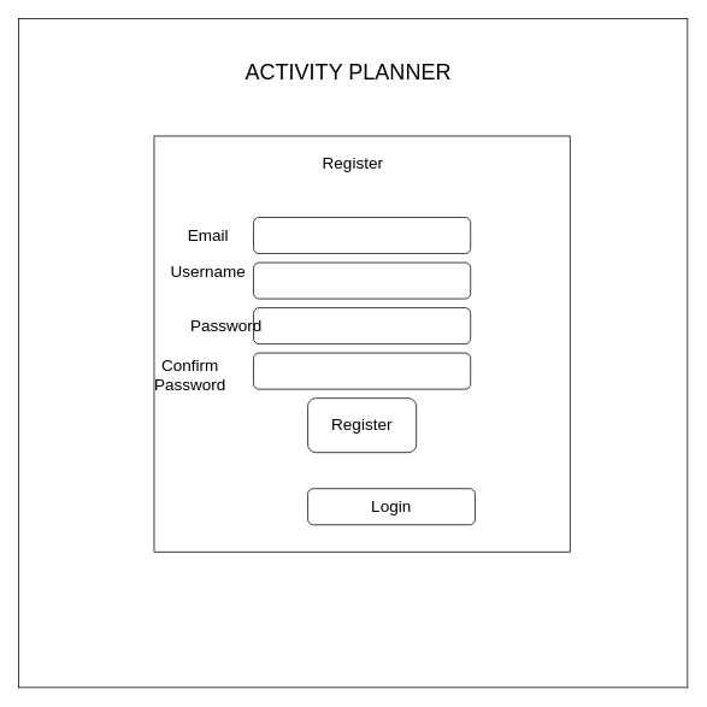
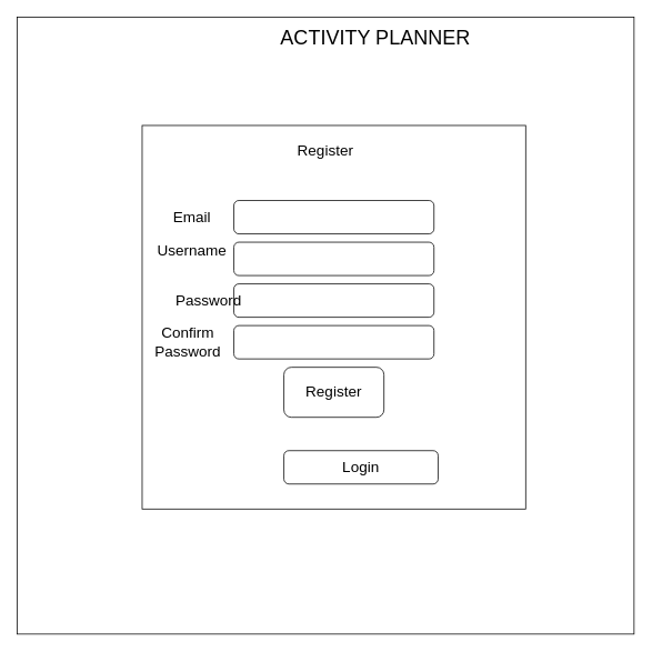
- <mxCell id="4" value="&lt;font style=&quot;font-size: 24px&quot;&gt;ACTIVITY PLANNER&lt;/font&gt;" style="text;html=1;strokeColor=none;fillColor=none;align=center;verticalAlign=middle;whiteSpace=wrap;rounded=0;" vertex="1" parent="1"><mxGeometry x="110" y="70" width="550" height="20" as="geometry" /></mxCell>
+ <mxCell id="4" value="&lt;font style=&quot;font-size: 24px&quot;&gt;ACTIVITY PLANNER&lt;/font&gt;" style="text;html=1;strokeColor=none;fillColor=none;align=center;verticalAlign=middle;whiteSpace=wrap;rounded=0;" vertex="1" parent="1"><mxGeometry x="175" y="35" width="550" height="20" as="geometry" /></mxCell>
- <mxCell id="14" value="&lt;font style=&quot;font-size: 18px&quot;&gt;Confirm Password&lt;/font&gt;" style="text;html=1;strokeColor=none;fillColor=none;align=center;verticalAlign=middle;whiteSpace=wrap;rounded=0;" vertex="1" parent="1"><mxGeometry x="175" y="405" width="70" height="20" as="geometry" /></mxCell>
+ <mxCell id="14" value="&lt;font style=&quot;font-size: 18px&quot;&gt;Confirm Password&lt;/font&gt;" style="text;html=1;strokeColor=none;fillColor=none;align=center;verticalAlign=middle;whiteSpace=wrap;rounded=0;" vertex="1" parent="1"><mxGeometry x="190" y="400" width="70" height="20" as="geometry" /></mxCell>
